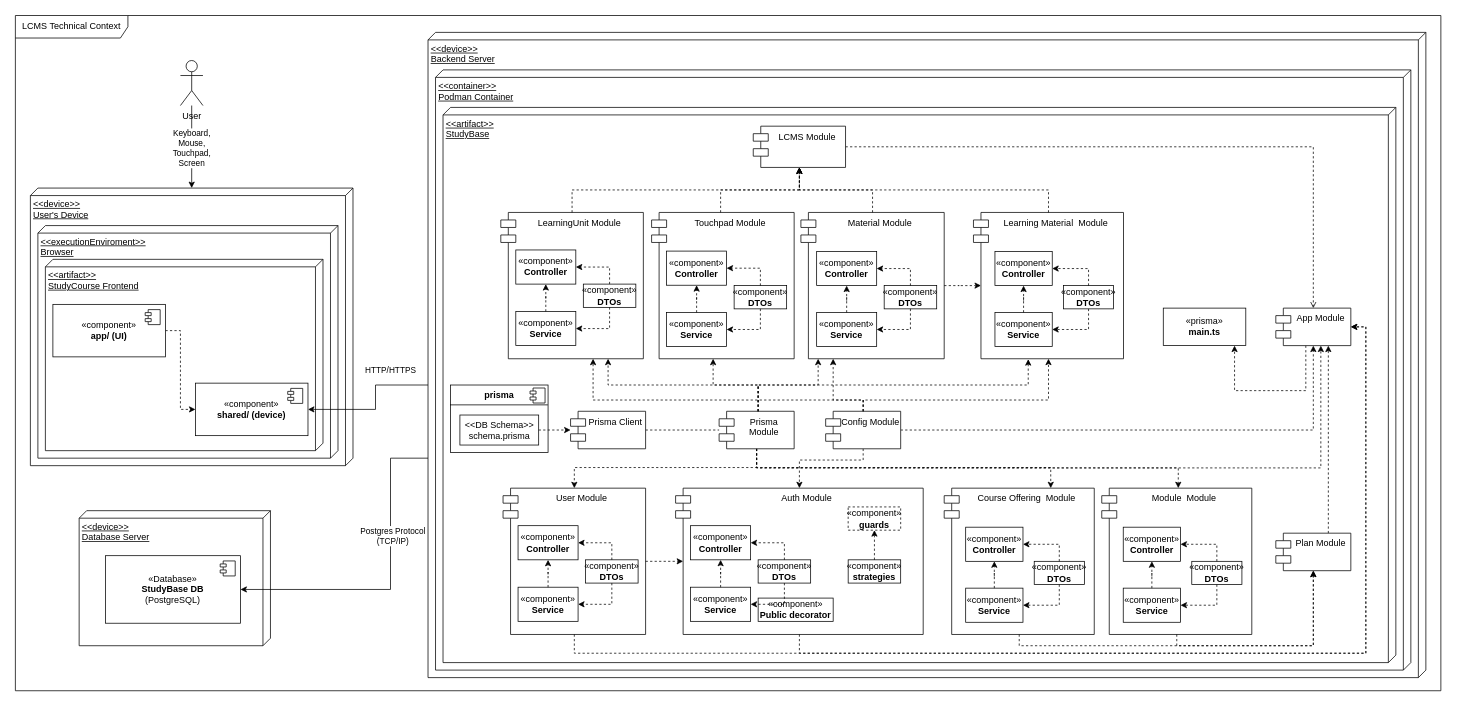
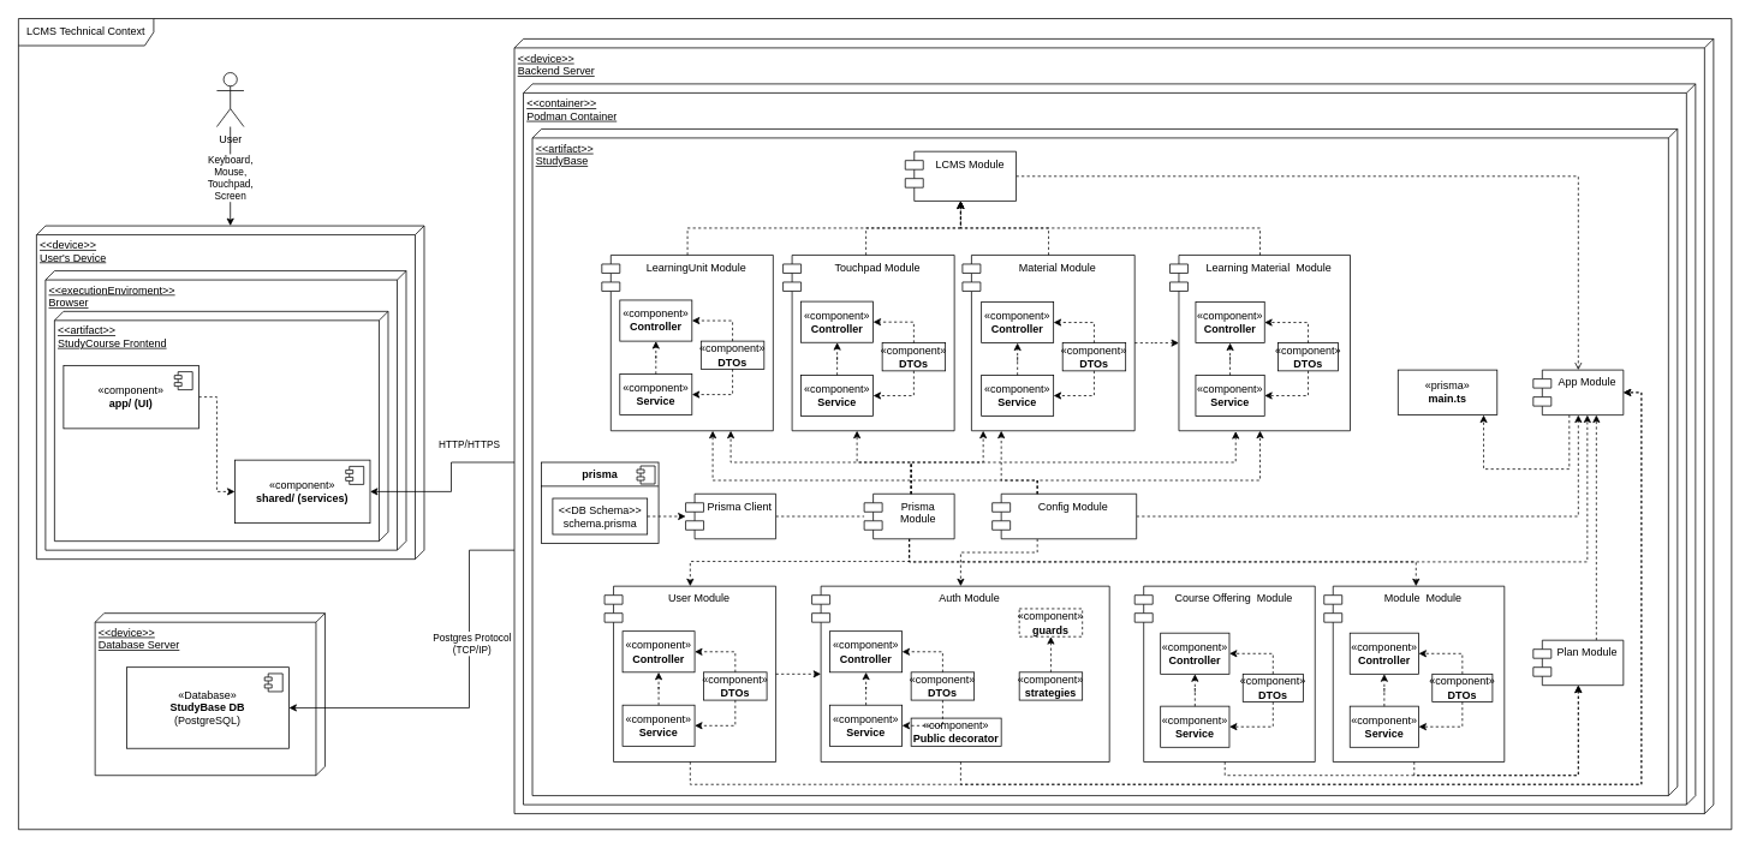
- <mxCell id="10" value="«component»&lt;br&gt;&lt;b&gt;shared/ (device)&lt;/b&gt;" style="html=1;dropTarget=0;whiteSpace=wrap;" parent="6" vertex="1"><mxGeometry x="220" y="260" width="150" height="70" as="geometry" /></mxCell>
+ <mxCell id="10" value="«component»&lt;br&gt;&lt;b&gt;shared/ (services)&lt;/b&gt;" style="html=1;dropTarget=0;whiteSpace=wrap;" parent="6" vertex="1"><mxGeometry x="220" y="260" width="150" height="70" as="geometry" /></mxCell>
- <mxCell id="38" value="Config Module" style="shape=module;align=left;spacingLeft=20;align=center;verticalAlign=top;whiteSpace=wrap;html=1;" parent="1" vertex="1"><mxGeometry x="1100" y="547.5" width="100" height="50" as="geometry" /></mxCell>
+ <mxCell id="38" value="Config Module" style="shape=module;align=left;spacingLeft=20;align=center;verticalAlign=top;whiteSpace=wrap;html=1;" parent="1" vertex="1"><mxGeometry x="1100" y="547.5" width="160" height="50" as="geometry" /></mxCell>
- <mxCell id="33" style="edgeStyle=orthogonalEdgeStyle;rounded=0;orthogonalLoop=1;jettySize=auto;html=1;dashed=1;" parent="1" source="35" target="68" edge="1"><mxGeometry relative="1" as="geometry"><Array as="points"><mxPoint x="1008" y="622.5" /><mxPoint x="1400" y="622.5" /></Array></mxGeometry></mxCell>
